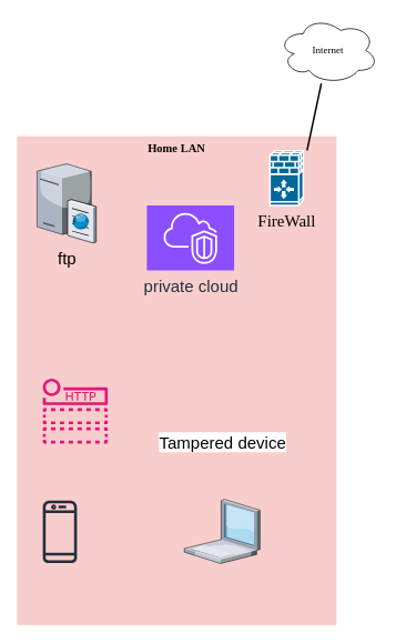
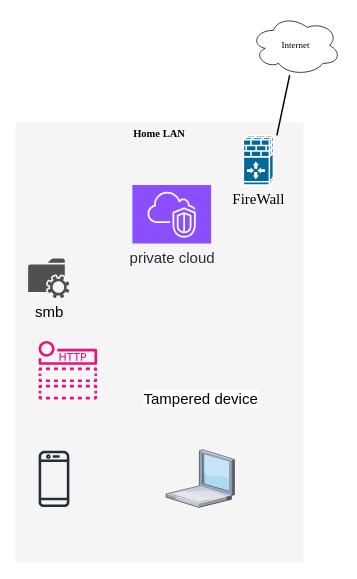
- <mxCell id="2" value="Home LAN" style="whiteSpace=wrap;html=1;rounded=0;shadow=0;comic=0;strokeWidth=1;fontFamily=Verdana;fontSize=14;fillColor=#f8cecc;strokeColor=none;fontStyle=1;verticalAlign=top;" parent="1" vertex="1"><mxGeometry x="20" y="163" width="384" height="587" as="geometry" /></mxCell>
+ <mxCell id="2" value="Home LAN" style="whiteSpace=wrap;html=1;rounded=0;shadow=0;comic=0;strokeWidth=1;fontFamily=Verdana;fontSize=14;fillColor=#f5f5f5;strokeColor=none;fontStyle=1;verticalAlign=top;" parent="1" vertex="1"><mxGeometry x="20" y="163" width="384" height="587" as="geometry" /></mxCell>
- <mxCell id="7" value="ftp" style="verticalLabelPosition=bottom;sketch=0;aspect=fixed;html=1;verticalAlign=top;strokeColor=none;align=center;outlineConnect=0;shape=mxgraph.citrix.ftp_server;fontSize=20;" vertex="1" parent="1"><mxGeometry x="44" y="194" width="71" height="97" as="geometry" /></mxCell>
+ <mxCell id="12" value="smb" style="sketch=0;pointerEvents=1;shadow=0;dashed=0;html=1;strokeColor=none;fillColor=#505050;labelPosition=center;verticalLabelPosition=bottom;verticalAlign=top;outlineConnect=0;align=center;shape=mxgraph.office.services.network_file_share_service;fontSize=20;" vertex="1" parent="1"><mxGeometry x="37" y="344" width="55" height="53" as="geometry" /></mxCell>
